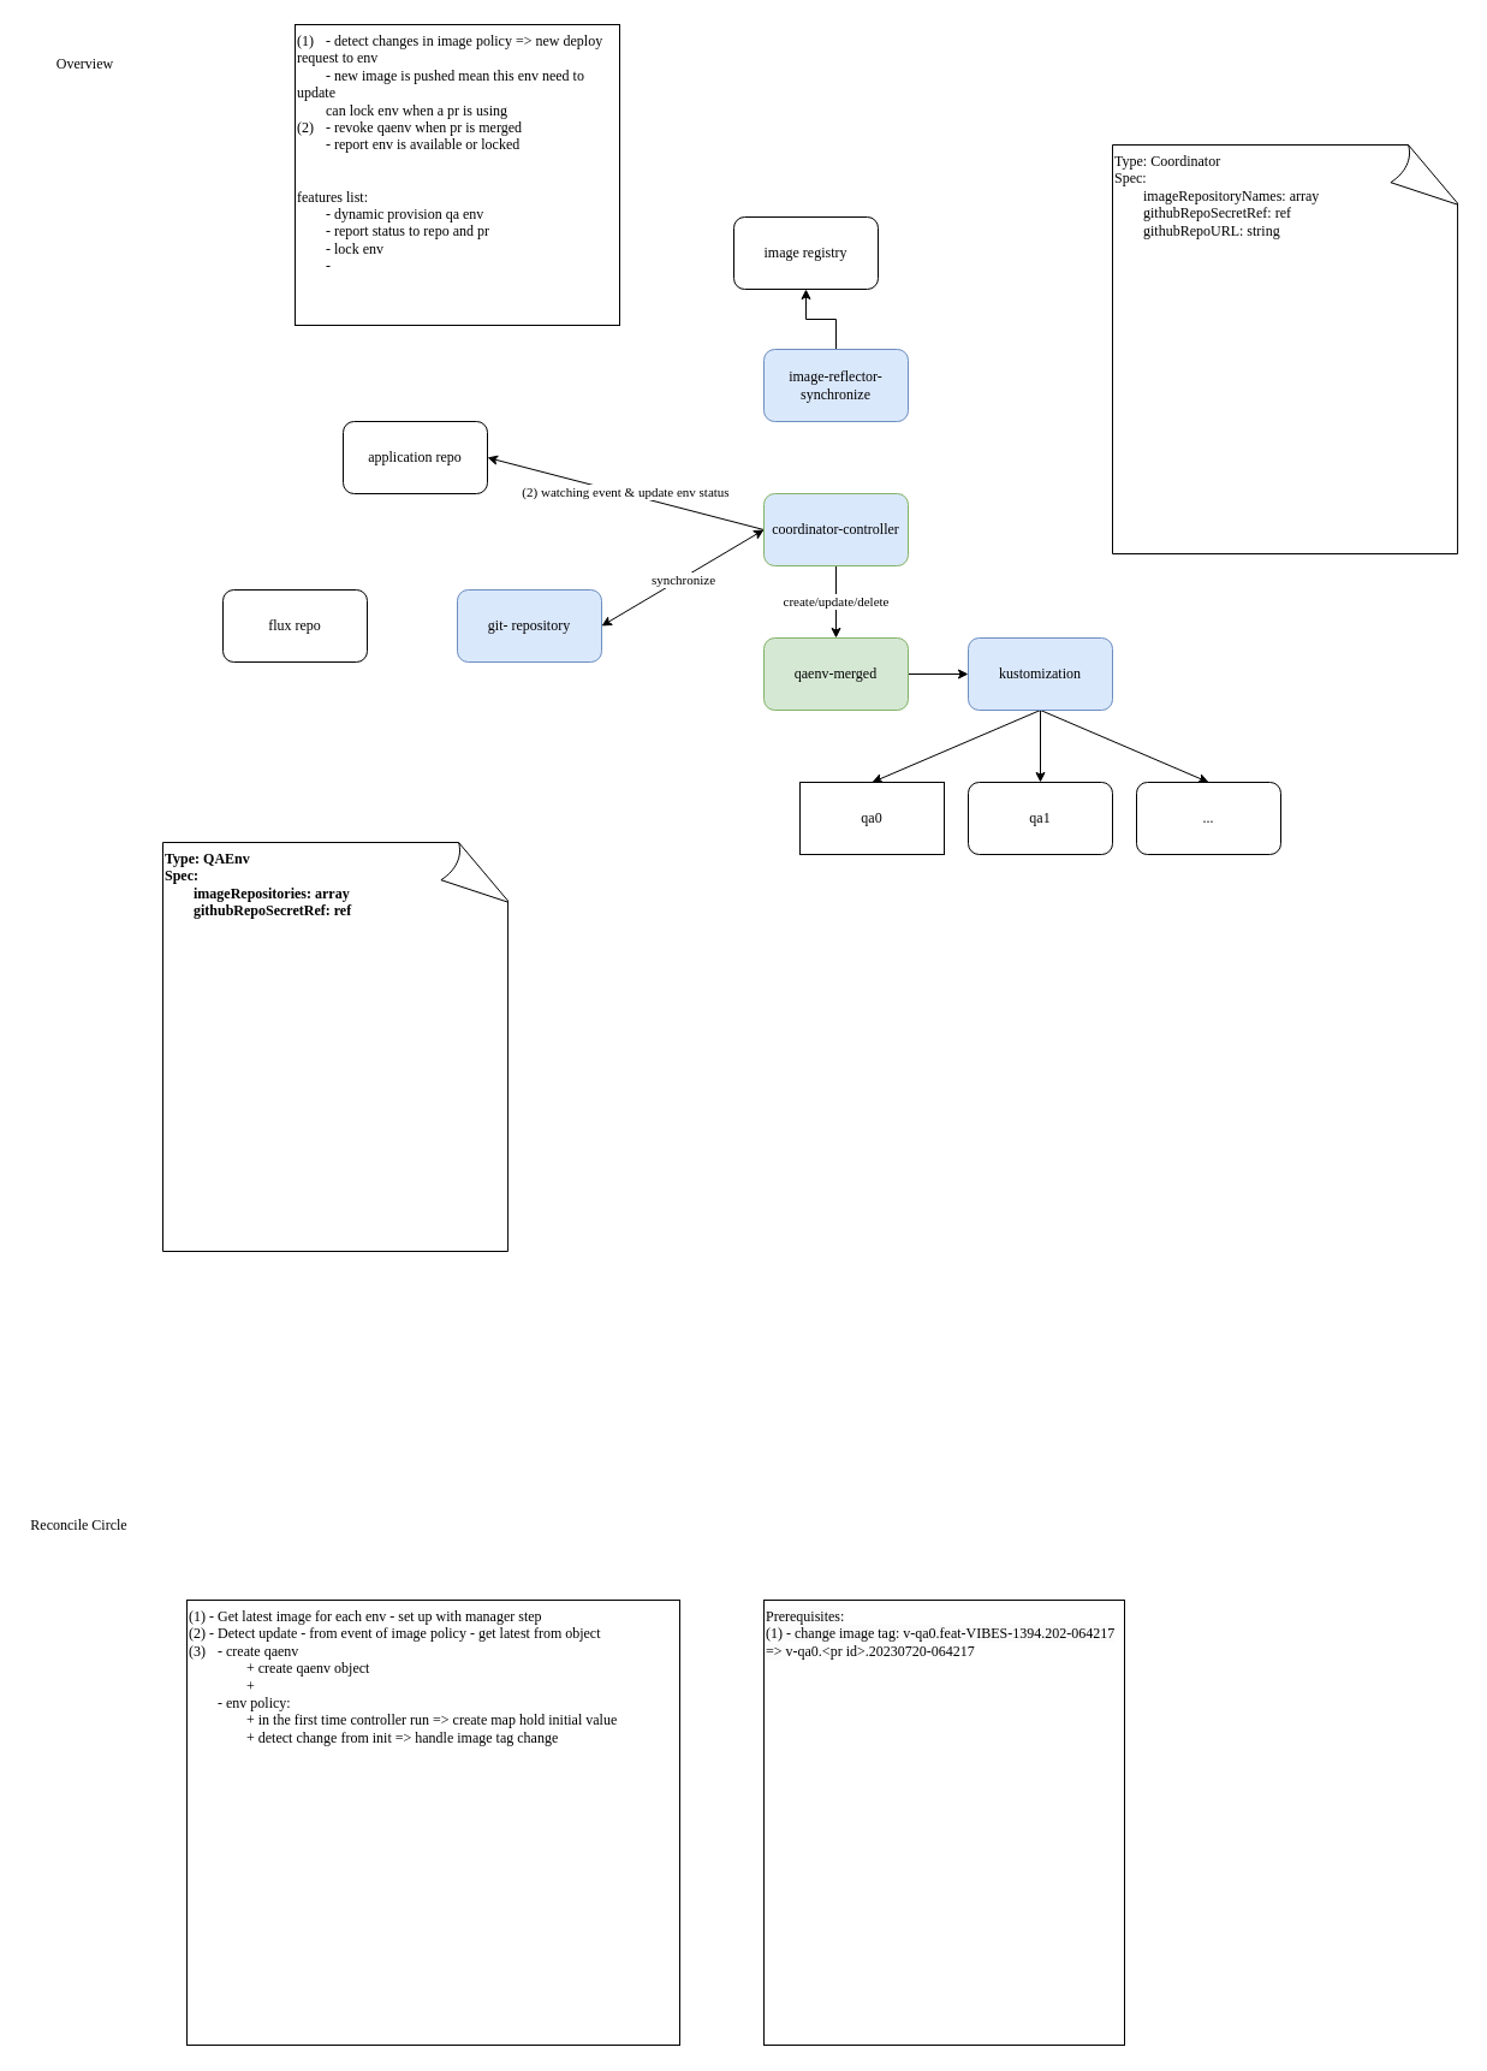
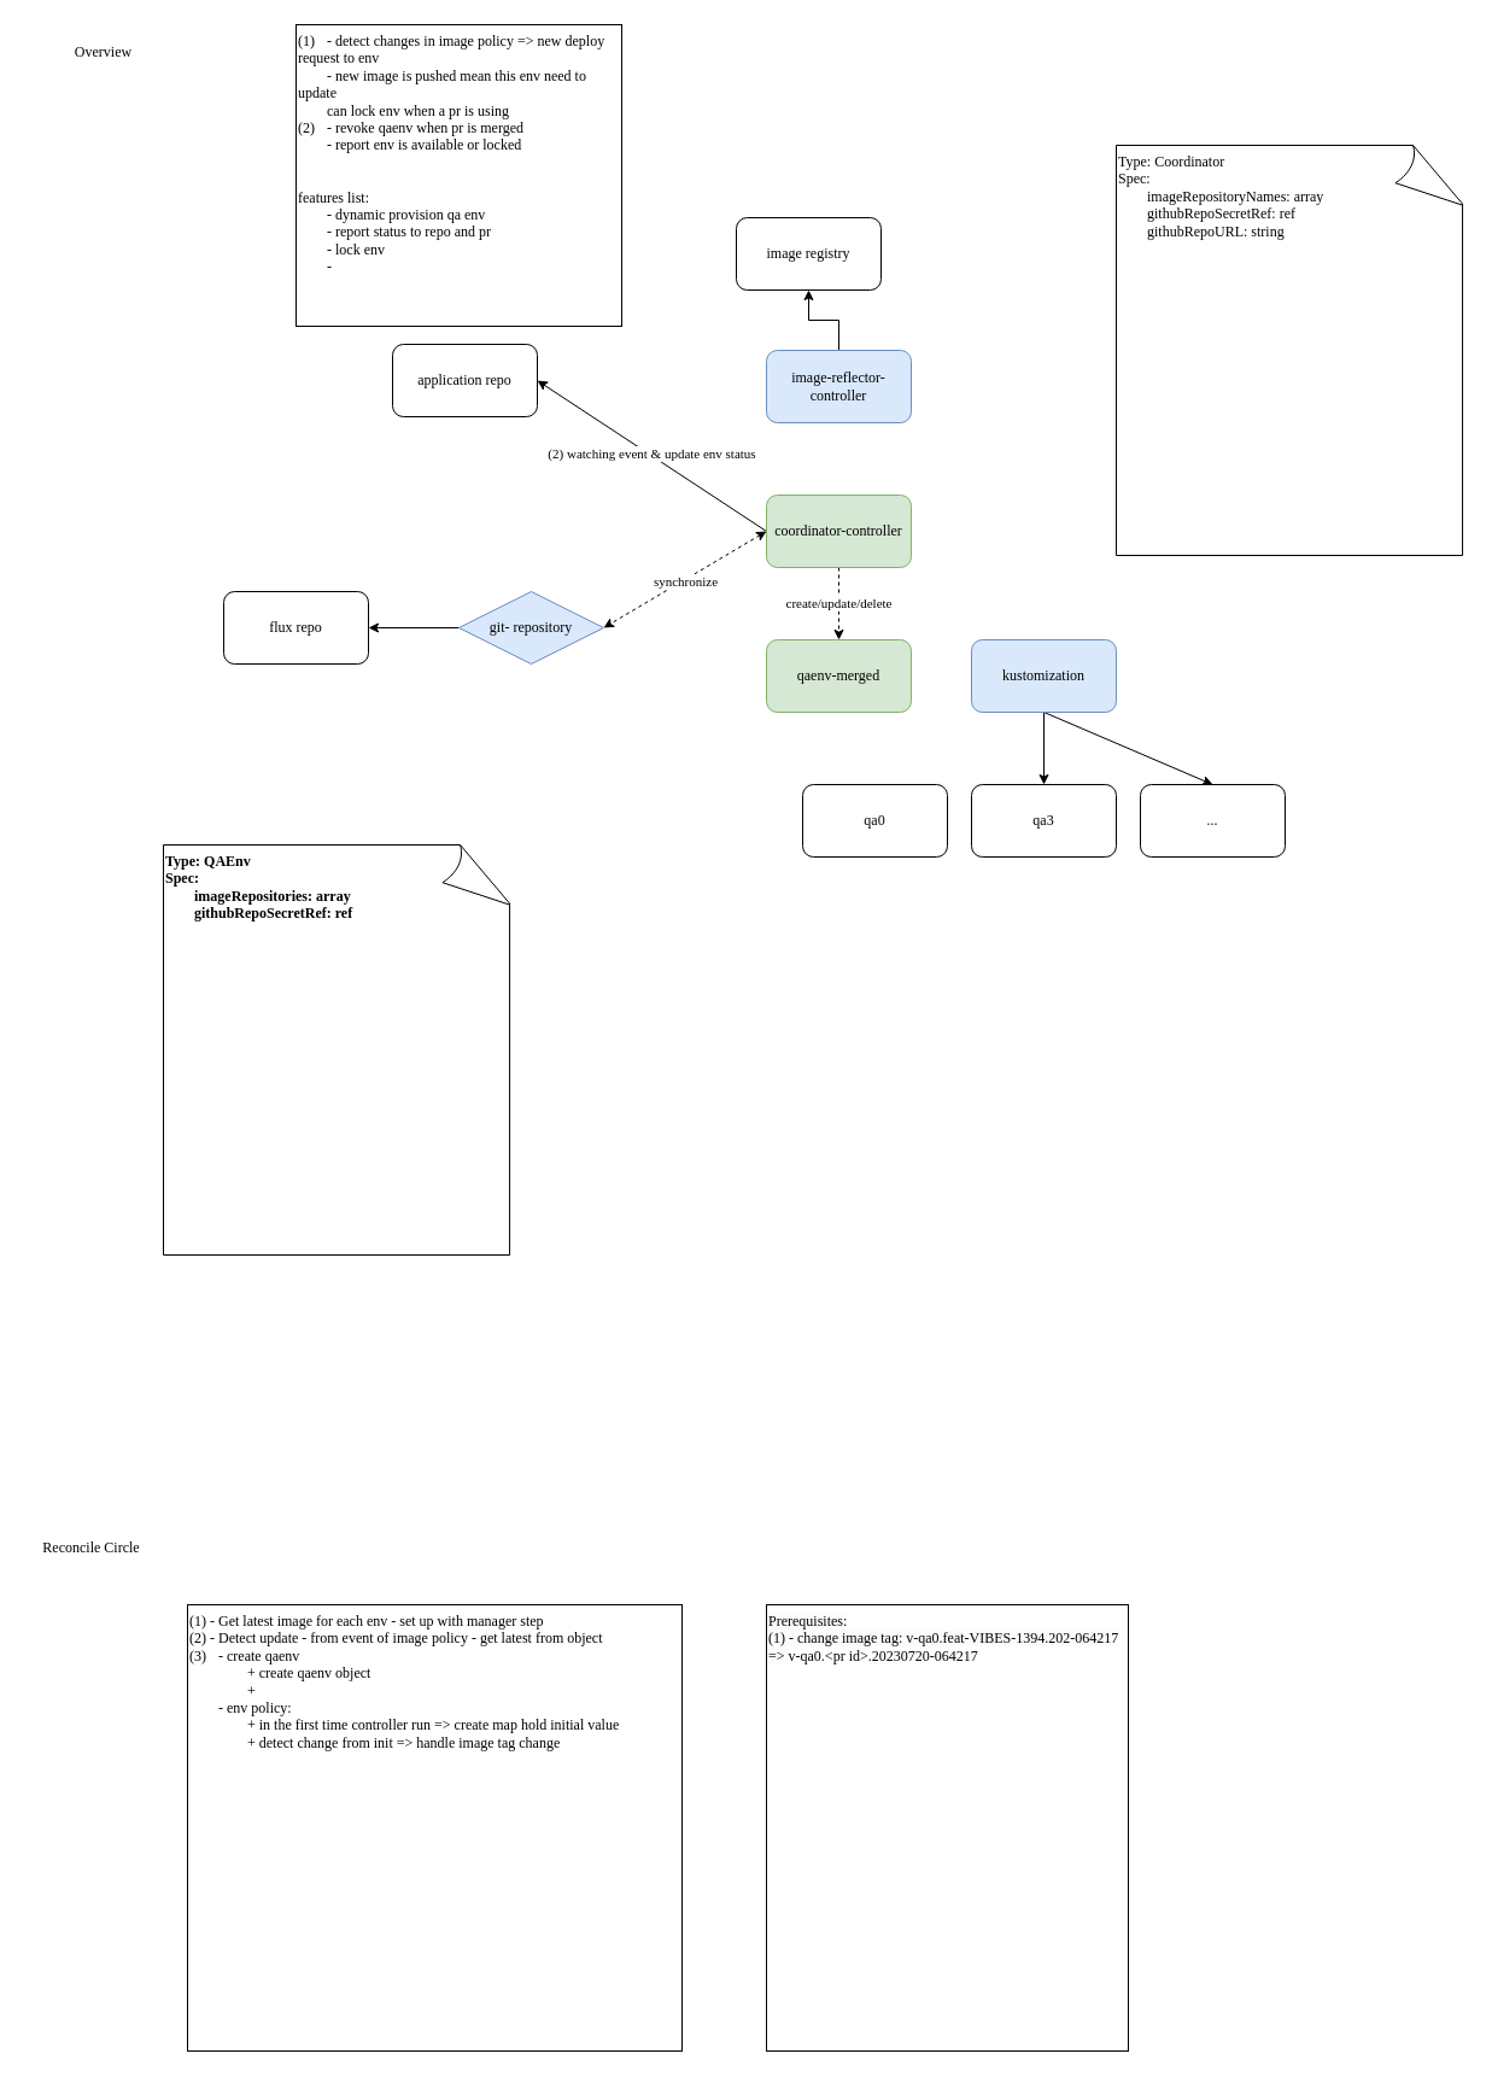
- <mxCell id="25" value="Overview" style="text;html=1;align=center;verticalAlign=middle;resizable=0;points=[];autosize=1;strokeColor=none;fillColor=none;fontFamily=Comic Sans MS;" vertex="1" parent="1"><mxGeometry x="30" y="38" width="80" height="30" as="geometry" /></mxCell>
+ <mxCell id="25" value="Overview" style="text;html=1;align=center;verticalAlign=middle;resizable=0;points=[];autosize=1;strokeColor=none;fillColor=none;fontFamily=Comic Sans MS;" vertex="1" parent="1"><mxGeometry x="45" y="28" width="80" height="30" as="geometry" /></mxCell>
- <mxCell id="10" value="image-reflector-synchronize" style="rounded=1;whiteSpace=wrap;html=1;fontFamily=Comic Sans MS;fillColor=#dae8fc;strokeColor=#6c8ebf;" vertex="1" parent="1"><mxGeometry x="635" y="290" width="120" height="60" as="geometry" /></mxCell>
+ <mxCell id="10" value="image-reflector-controller" style="rounded=1;whiteSpace=wrap;html=1;fontFamily=Comic Sans MS;fillColor=#dae8fc;strokeColor=#6c8ebf;" vertex="1" parent="1"><mxGeometry x="635" y="290" width="120" height="60" as="geometry" /></mxCell>
- <mxCell id="7" value="application repo" style="rounded=1;whiteSpace=wrap;html=1;fontFamily=Comic Sans MS;" vertex="1" parent="1"><mxGeometry x="285" y="350" width="120" height="60" as="geometry" /></mxCell>
+ <mxCell id="7" value="application repo" style="rounded=1;whiteSpace=wrap;html=1;fontFamily=Comic Sans MS;" vertex="1" parent="1"><mxGeometry x="325" y="285" width="120" height="60" as="geometry" /></mxCell>
- <mxCell id="16" value="coordinator-controller" style="rounded=1;whiteSpace=wrap;html=1;fontFamily=Comic Sans MS;fillColor=#dae8fc;strokeColor=#82b366;" vertex="1" parent="1"><mxGeometry x="635" y="410" width="120" height="60" as="geometry" /></mxCell>
+ <mxCell id="16" value="coordinator-controller" style="rounded=1;whiteSpace=wrap;html=1;fontFamily=Comic Sans MS;fillColor=#d5e8d4;strokeColor=#82b366;" vertex="1" parent="1"><mxGeometry x="635" y="410" width="120" height="60" as="geometry" /></mxCell>
- <mxCell id="14" style="rounded=0;orthogonalLoop=1;jettySize=auto;html=1;entryX=1;entryY=0.5;entryDx=0;entryDy=0;exitX=0;exitY=0.5;exitDx=0;exitDy=0;startArrow=classic;startFill=1;fontFamily=Comic Sans MS;" edge="1" parent="1" source="16" target="30"><mxGeometry relative="1" as="geometry" /></mxCell>
+ <mxCell id="14" style="rounded=0;orthogonalLoop=1;jettySize=auto;html=1;entryX=1;entryY=0.5;entryDx=0;entryDy=0;exitX=0;exitY=0.5;exitDx=0;exitDy=0;startArrow=classic;startFill=1;fontFamily=Comic Sans MS;dashed=1;" edge="1" parent="1" source="16" target="30"><mxGeometry relative="1" as="geometry" /></mxCell>
- <mxCell id="11" value="create/update/delete" style="edgeStyle=orthogonalEdgeStyle;rounded=0;orthogonalLoop=1;jettySize=auto;html=1;fontFamily=Comic Sans MS;" edge="1" parent="1" source="16" target="6"><mxGeometry relative="1" as="geometry" /></mxCell>
+ <mxCell id="11" value="create/update/delete" style="edgeStyle=orthogonalEdgeStyle;rounded=0;orthogonalLoop=1;jettySize=auto;html=1;fontFamily=Comic Sans MS;dashed=1;" edge="1" parent="1" source="16" target="6"><mxGeometry relative="1" as="geometry" /></mxCell>
+ <mxCell id="29" style="edgeStyle=orthogonalEdgeStyle;rounded=0;orthogonalLoop=1;jettySize=auto;html=1;" edge="1" parent="1" source="30" target="8"><mxGeometry relative="1" as="geometry" /></mxCell>
- <mxCell id="30" value="git- repository" style="rounded=1;whiteSpace=wrap;html=1;fontFamily=Comic Sans MS;fillColor=#dae8fc;strokeColor=#6c8ebf;" vertex="1" parent="1"><mxGeometry x="380" y="490" width="120" height="60" as="geometry" /></mxCell>
+ <mxCell id="30" value="git- repository" style="rhombus;whiteSpace=wrap;html=1;fontFamily=Comic Sans MS;fillColor=#dae8fc;strokeColor=#6c8ebf;" vertex="1" parent="1"><mxGeometry x="380" y="490" width="120" height="60" as="geometry" /></mxCell>
- <mxCell id="5" style="edgeStyle=orthogonalEdgeStyle;rounded=0;orthogonalLoop=1;jettySize=auto;html=1;entryX=0;entryY=0.5;entryDx=0;entryDy=0;fontFamily=Comic Sans MS;" edge="1" parent="1" source="6" target="21"><mxGeometry relative="1" as="geometry" /></mxCell>
- <mxCell id="3" style="rounded=0;orthogonalLoop=1;jettySize=auto;html=1;entryX=0.5;entryY=0;entryDx=0;entryDy=0;exitX=0.5;exitY=1;exitDx=0;exitDy=0;fontFamily=Comic Sans MS;" edge="1" parent="1" source="21" target="17"><mxGeometry relative="1" as="geometry" /></mxCell>
- <mxCell id="17" value="qa0" style="whiteSpace=wrap;html=1;fontFamily=Comic Sans MS;rounded=0;" vertex="1" parent="1"><mxGeometry x="665" y="650" width="120" height="60" as="geometry" /></mxCell>
+ <mxCell id="17" value="qa0" style="rounded=1;whiteSpace=wrap;html=1;fontFamily=Comic Sans MS;" vertex="1" parent="1"><mxGeometry x="665" y="650" width="120" height="60" as="geometry" /></mxCell>
- <mxCell id="18" value="qa1" style="rounded=1;whiteSpace=wrap;html=1;fontFamily=Comic Sans MS;" vertex="1" parent="1"><mxGeometry x="805" y="650" width="120" height="60" as="geometry" /></mxCell>
+ <mxCell id="18" value="qa3" style="rounded=1;whiteSpace=wrap;html=1;fontFamily=Comic Sans MS;" vertex="1" parent="1"><mxGeometry x="805" y="650" width="120" height="60" as="geometry" /></mxCell>
- <mxCell id="26" value="Reconcile Circle" style="text;html=1;align=center;verticalAlign=middle;resizable=0;points=[];autosize=1;strokeColor=none;fillColor=none;fontFamily=Comic Sans MS;" vertex="1" parent="1"><mxGeometry x="10" y="1253" width="110" height="30" as="geometry" /></mxCell>
+ <mxCell id="26" value="Reconcile Circle" style="text;html=1;align=center;verticalAlign=middle;resizable=0;points=[];autosize=1;strokeColor=none;fillColor=none;fontFamily=Comic Sans MS;" vertex="1" parent="1"><mxGeometry x="20" y="1268" width="110" height="30" as="geometry" /></mxCell>
